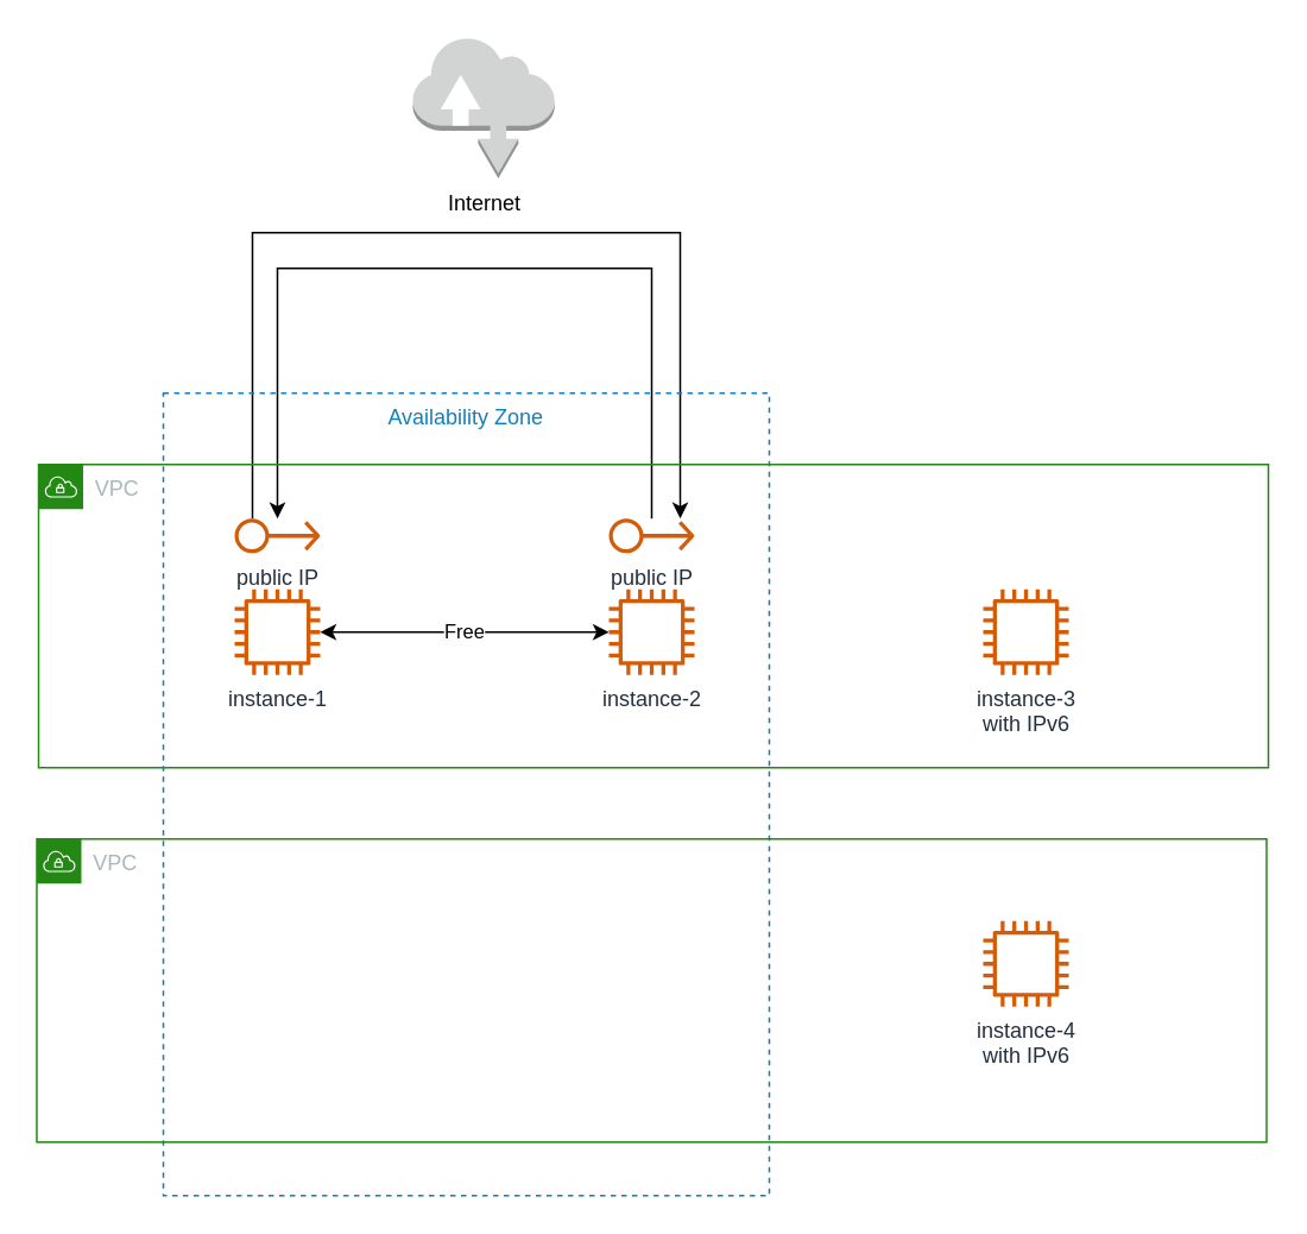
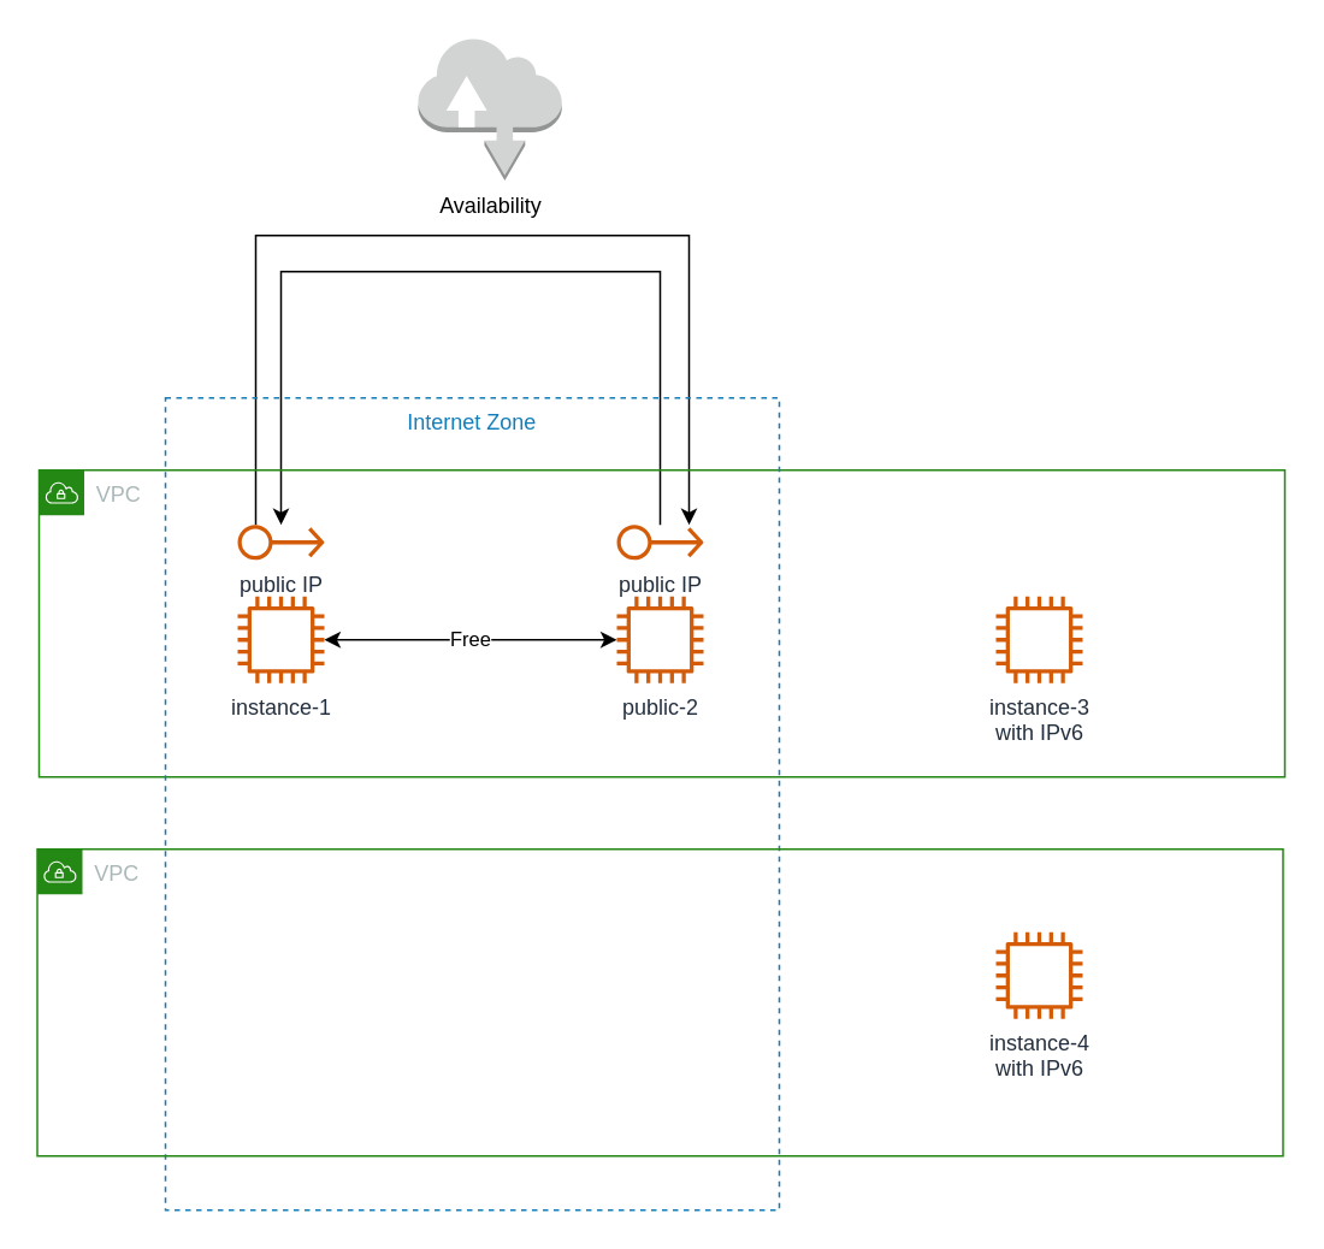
- <mxCell id="9" value="Internet" style="outlineConnect=0;dashed=0;verticalLabelPosition=bottom;verticalAlign=top;align=center;html=1;shape=mxgraph.aws3.internet;fillColor=#D2D3D3;gradientColor=none;" vertex="1" parent="1"><mxGeometry x="231" y="20" width="79.5" height="79.5" as="geometry" /></mxCell>
+ <mxCell id="9" value="Availability" style="outlineConnect=0;dashed=0;verticalLabelPosition=bottom;verticalAlign=top;align=center;html=1;shape=mxgraph.aws3.internet;fillColor=#D2D3D3;gradientColor=none;" vertex="1" parent="1"><mxGeometry x="231" y="20" width="79.5" height="79.5" as="geometry" /></mxCell>
- <mxCell id="11" value="Availability Zone" style="fillColor=none;strokeColor=#147EBA;dashed=1;verticalAlign=top;fontStyle=0;fontColor=#147EBA;" vertex="1" parent="10"><mxGeometry x="70" y="-40" width="340" height="450" as="geometry" /></mxCell>
+ <mxCell id="11" value="Internet Zone" style="fillColor=none;strokeColor=#147EBA;dashed=1;verticalAlign=top;fontStyle=0;fontColor=#147EBA;" vertex="1" parent="10"><mxGeometry x="70" y="-40" width="340" height="450" as="geometry" /></mxCell>
- <mxCell id="4" value="instance-2" style="sketch=0;outlineConnect=0;fontColor=#232F3E;gradientColor=none;fillColor=#D45B07;strokeColor=none;dashed=0;verticalLabelPosition=bottom;verticalAlign=top;align=center;html=1;fontSize=12;fontStyle=0;aspect=fixed;pointerEvents=1;shape=mxgraph.aws4.instance2;" vertex="1" parent="1"><mxGeometry x="341" y="330" width="48" height="48" as="geometry" /></mxCell>
+ <mxCell id="4" value="public-2" style="sketch=0;outlineConnect=0;fontColor=#232F3E;gradientColor=none;fillColor=#D45B07;strokeColor=none;dashed=0;verticalLabelPosition=bottom;verticalAlign=top;align=center;html=1;fontSize=12;fontStyle=0;aspect=fixed;pointerEvents=1;shape=mxgraph.aws4.instance2;" vertex="1" parent="1"><mxGeometry x="341" y="330" width="48" height="48" as="geometry" /></mxCell>
